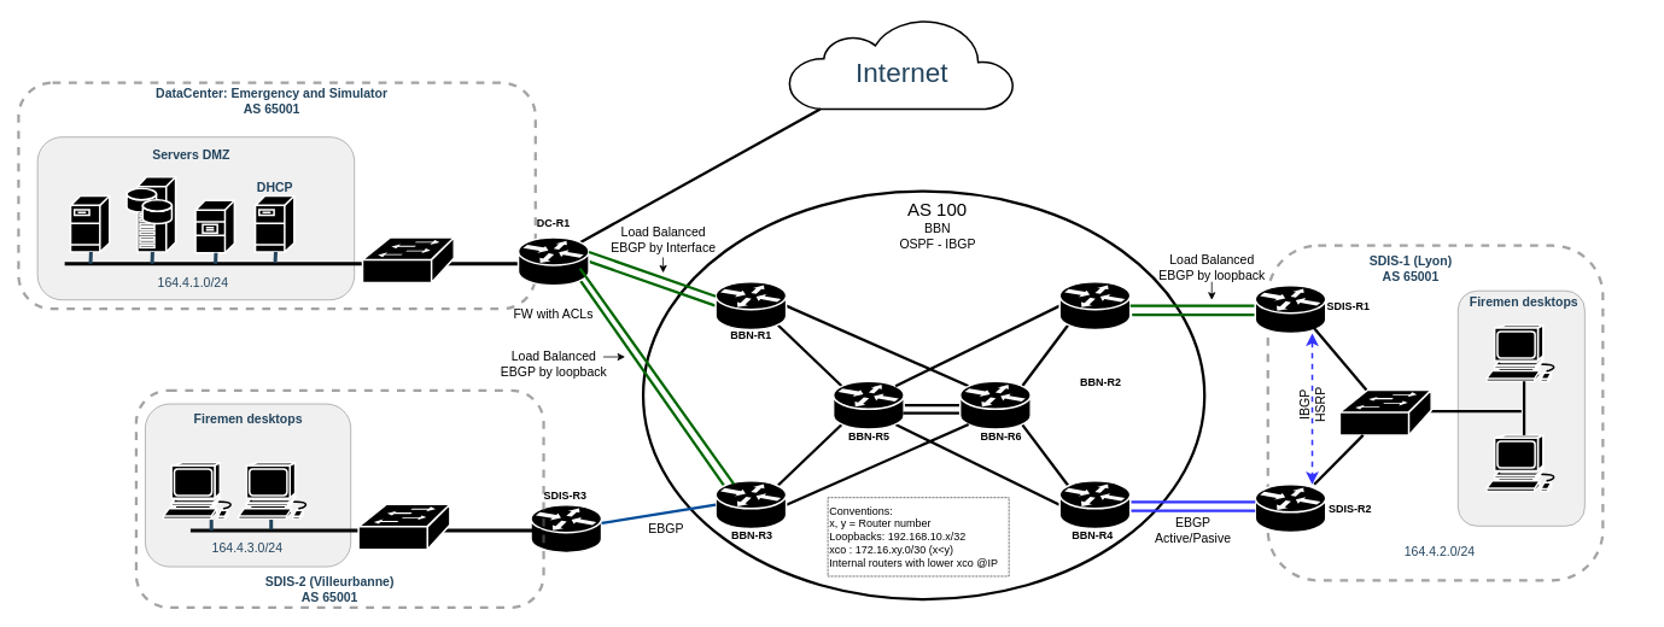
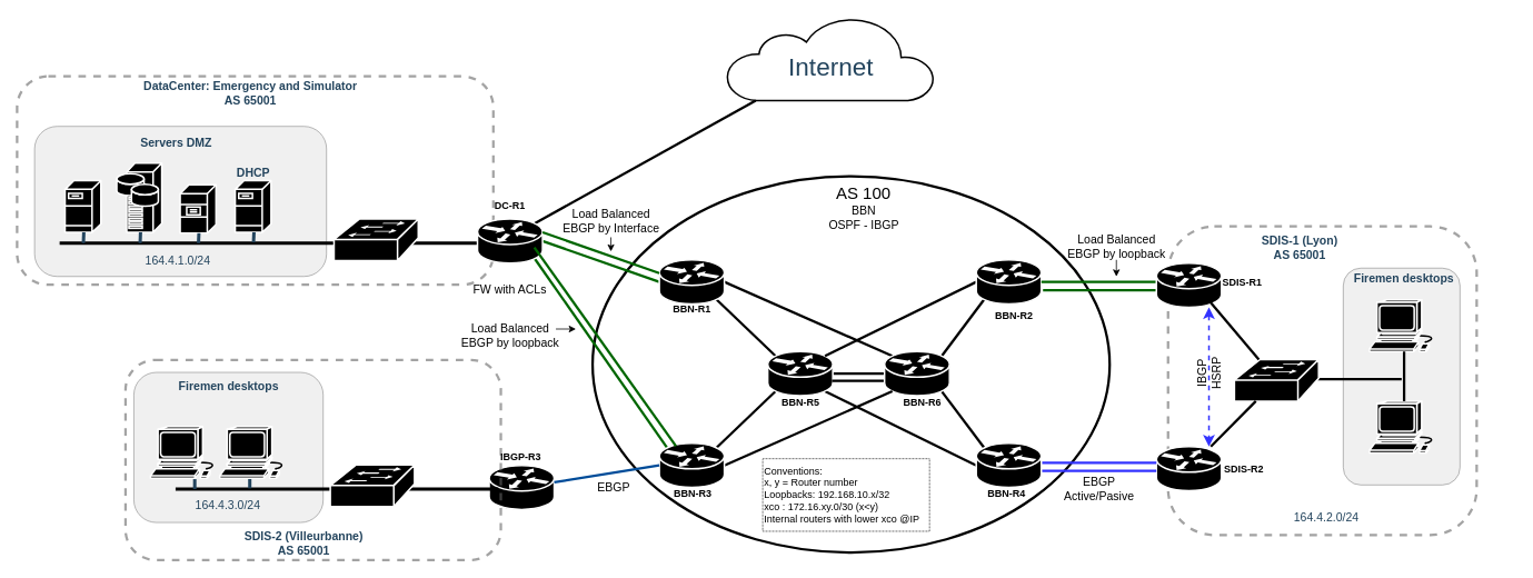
- <mxCell id="57" value="BBN-R2" style="text;html=1;fontSize=12;align=center;fontStyle=1" parent="1" vertex="1"><mxGeometry x="1160" y="409" width="110" height="30" as="geometry" /></mxCell>
+ <mxCell id="57" value="BBN-R2" style="text;html=1;fontSize=12;align=center;fontStyle=1" parent="1" vertex="1"><mxGeometry x="1160" y="364" width="110" height="30" as="geometry" /></mxCell>
- <mxCell id="63" value="SDIS-R3" style="text;html=1;strokeColor=none;fillColor=none;align=center;verticalAlign=middle;whiteSpace=wrap;rounded=0;fontSize=12;fontStyle=1" parent="1" vertex="1"><mxGeometry x="592" y="537.5" width="64" height="20" as="geometry" /></mxCell>
+ <mxCell id="63" value="IBGP-R3" style="text;html=1;strokeColor=none;fillColor=none;align=center;verticalAlign=middle;whiteSpace=wrap;rounded=0;fontSize=12;fontStyle=1" parent="1" vertex="1"><mxGeometry x="592" y="537.5" width="64" height="20" as="geometry" /></mxCell>
- <mxCell id="93" value="&lt;font color=&quot;#23445d&quot;&gt;&lt;span&gt;164.4.2.0/24&lt;/span&gt;&lt;/font&gt;" style="rounded=1;whiteSpace=wrap;html=1;strokeColor=none;fillColor=none;fontSize=14;fontColor=#742B21;align=center;fontStyle=0" parent="1" vertex="1"><mxGeometry x="1457" y="600.5" width="266" height="19" as="geometry" /></mxCell>
+ <mxCell id="93" value="&lt;font color=&quot;#23445d&quot;&gt;&lt;span&gt;164.4.2.0/24&lt;/span&gt;&lt;/font&gt;" style="rounded=1;whiteSpace=wrap;html=1;strokeColor=none;fillColor=none;fontSize=14;fontColor=#742B21;align=center;fontStyle=0" parent="1" vertex="1"><mxGeometry x="1457" y="610.5" width="266" height="19" as="geometry" /></mxCell>
